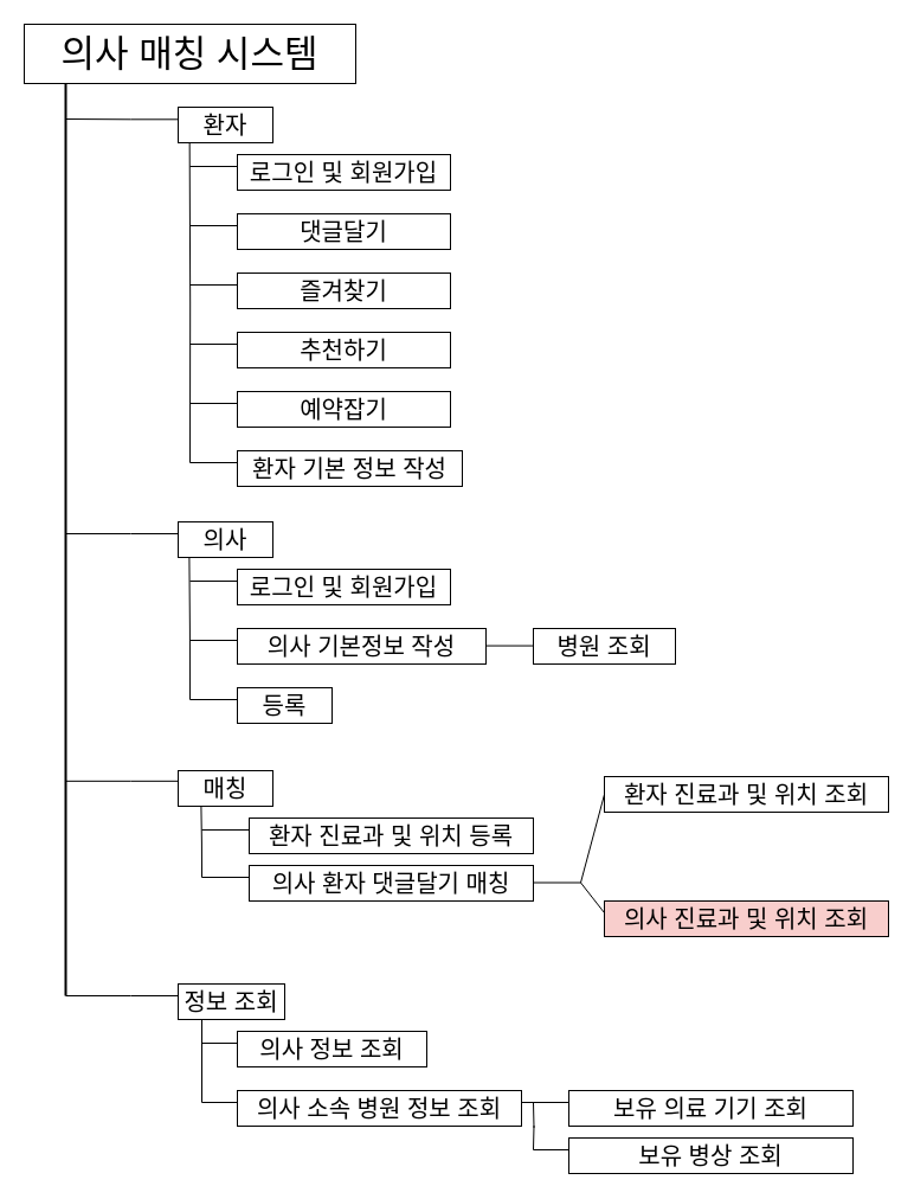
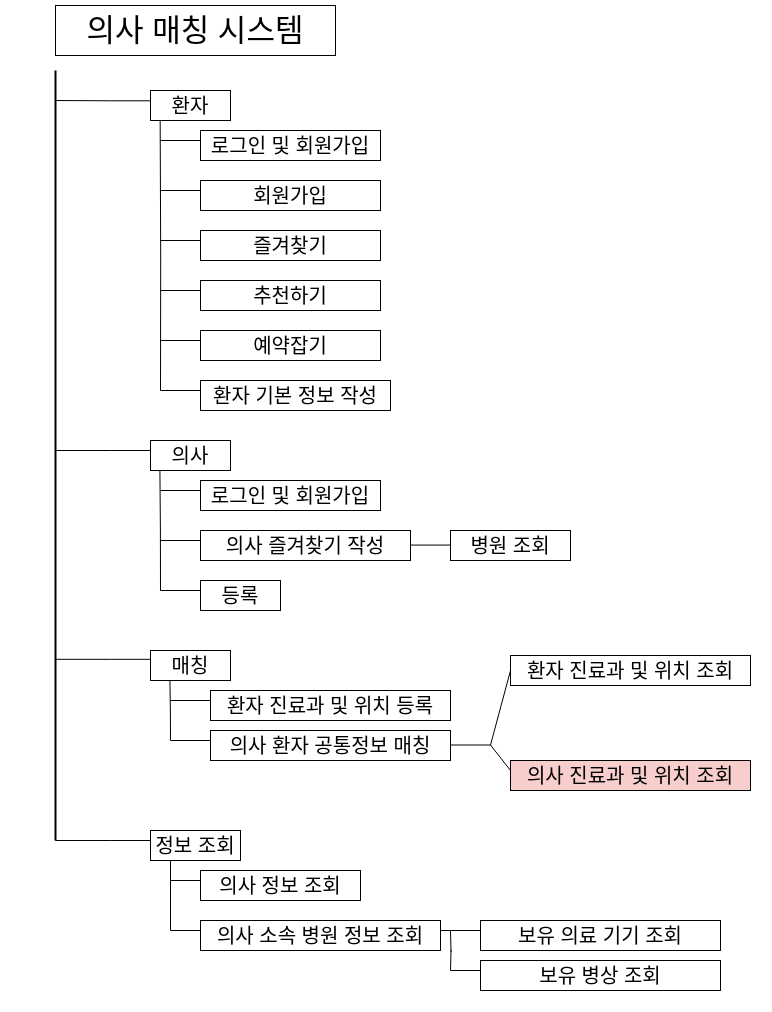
- <mxCell id="2" value="&lt;span style=&quot;font-size: 31px;&quot;&gt;의사 매칭 시스템&lt;/span&gt;" style="rounded=0;whiteSpace=wrap;html=1;" parent="1" vertex="1"><mxGeometry x="20" y="20" width="280" height="50" as="geometry" /></mxCell>
+ <mxCell id="2" value="&lt;span style=&quot;font-size: 31px;&quot;&gt;의사 매칭 시스템&lt;/span&gt;" style="rounded=0;whiteSpace=wrap;html=1;" parent="1" vertex="1"><mxGeometry x="55" y="5" width="280" height="50" as="geometry" /></mxCell>
- <mxCell id="9" value="&lt;span style=&quot;font-size: 20px;&quot;&gt;댓글달기&lt;/span&gt;" style="rounded=0;whiteSpace=wrap;html=1;" parent="1" vertex="1"><mxGeometry x="200" y="180" width="180" height="30" as="geometry" /></mxCell>
+ <mxCell id="9" value="&lt;span style=&quot;font-size: 20px;&quot;&gt;회원가입&lt;/span&gt;" style="rounded=0;whiteSpace=wrap;html=1;" parent="1" vertex="1"><mxGeometry x="200" y="180" width="180" height="30" as="geometry" /></mxCell>
- <mxCell id="18" value="&lt;span style=&quot;font-size: 20px;&quot;&gt;의사 기본정보 작성&lt;/span&gt;" style="rounded=0;whiteSpace=wrap;html=1;" parent="1" vertex="1"><mxGeometry x="200" y="530" width="210" height="30" as="geometry" /></mxCell>
+ <mxCell id="18" value="&lt;span style=&quot;font-size: 20px;&quot;&gt;의사 즐겨찾기 작성&lt;/span&gt;" style="rounded=0;whiteSpace=wrap;html=1;" parent="1" vertex="1"><mxGeometry x="200" y="530" width="210" height="30" as="geometry" /></mxCell>
- <mxCell id="32" value="&lt;span style=&quot;font-size: 20px;&quot;&gt;의사 환자 댓글달기 매칭&lt;/span&gt;" style="rounded=0;whiteSpace=wrap;html=1;" parent="1" vertex="1"><mxGeometry x="210" y="730" width="240" height="30" as="geometry" /></mxCell>
+ <mxCell id="32" value="&lt;span style=&quot;font-size: 20px;&quot;&gt;의사 환자 공통정보 매칭&lt;/span&gt;" style="rounded=0;whiteSpace=wrap;html=1;" parent="1" vertex="1"><mxGeometry x="210" y="730" width="240" height="30" as="geometry" /></mxCell>
